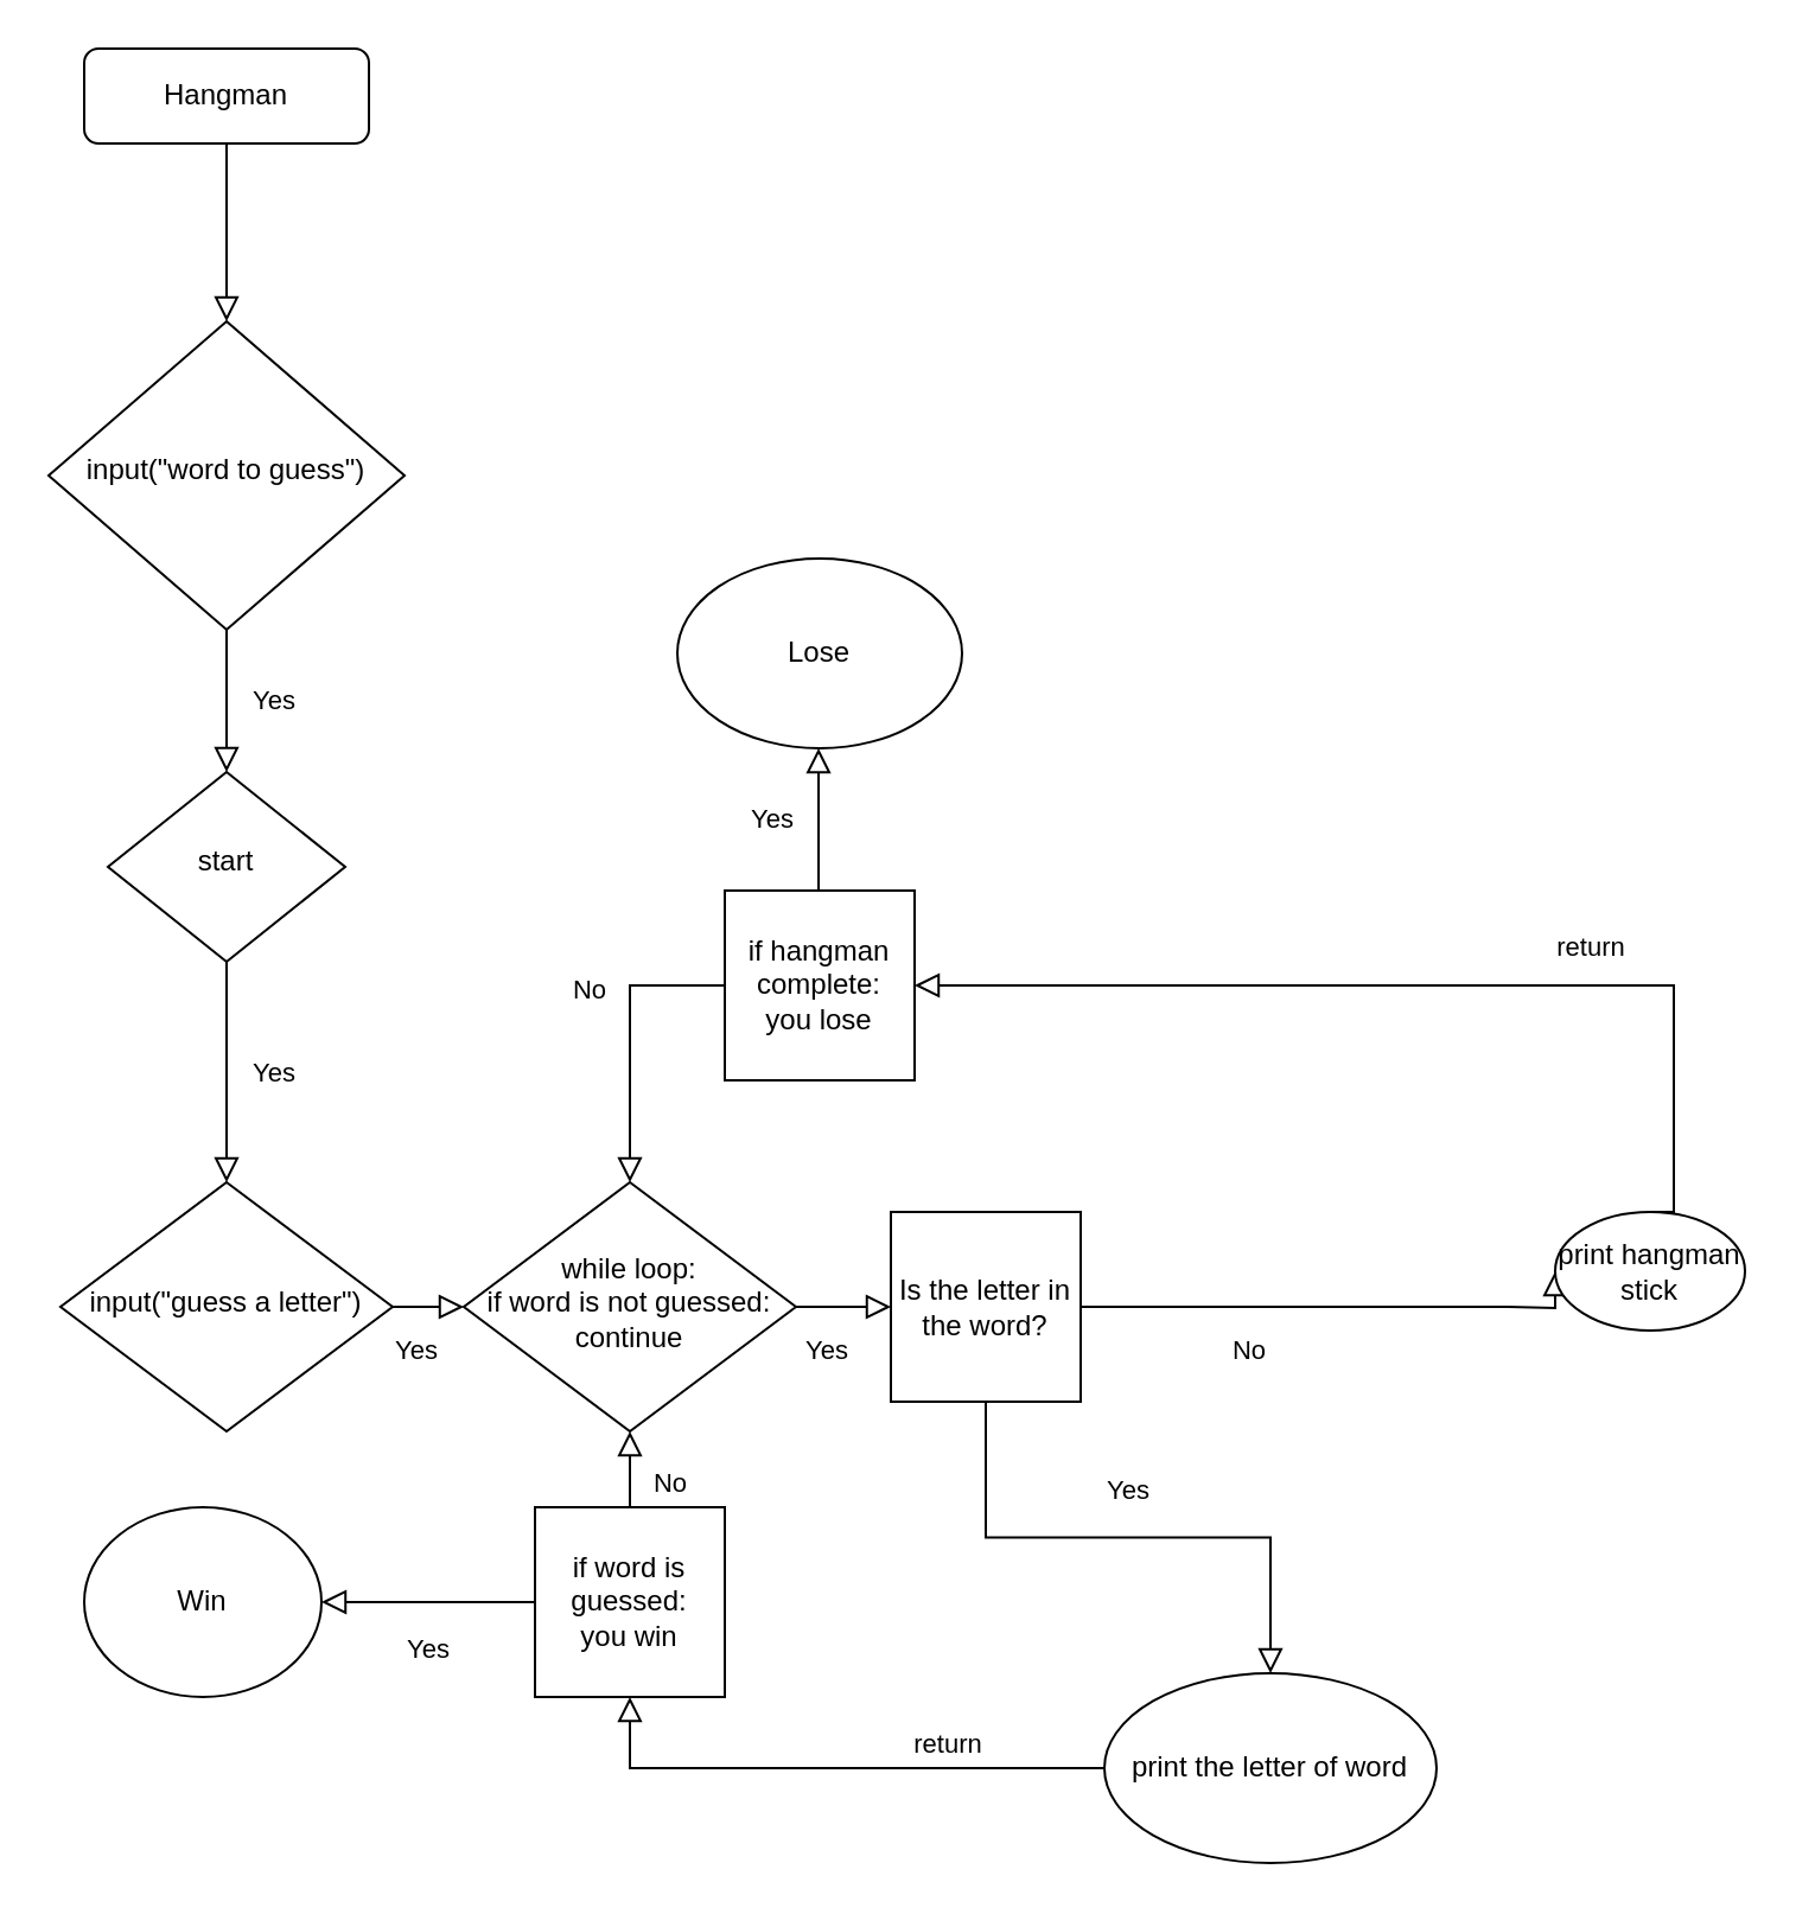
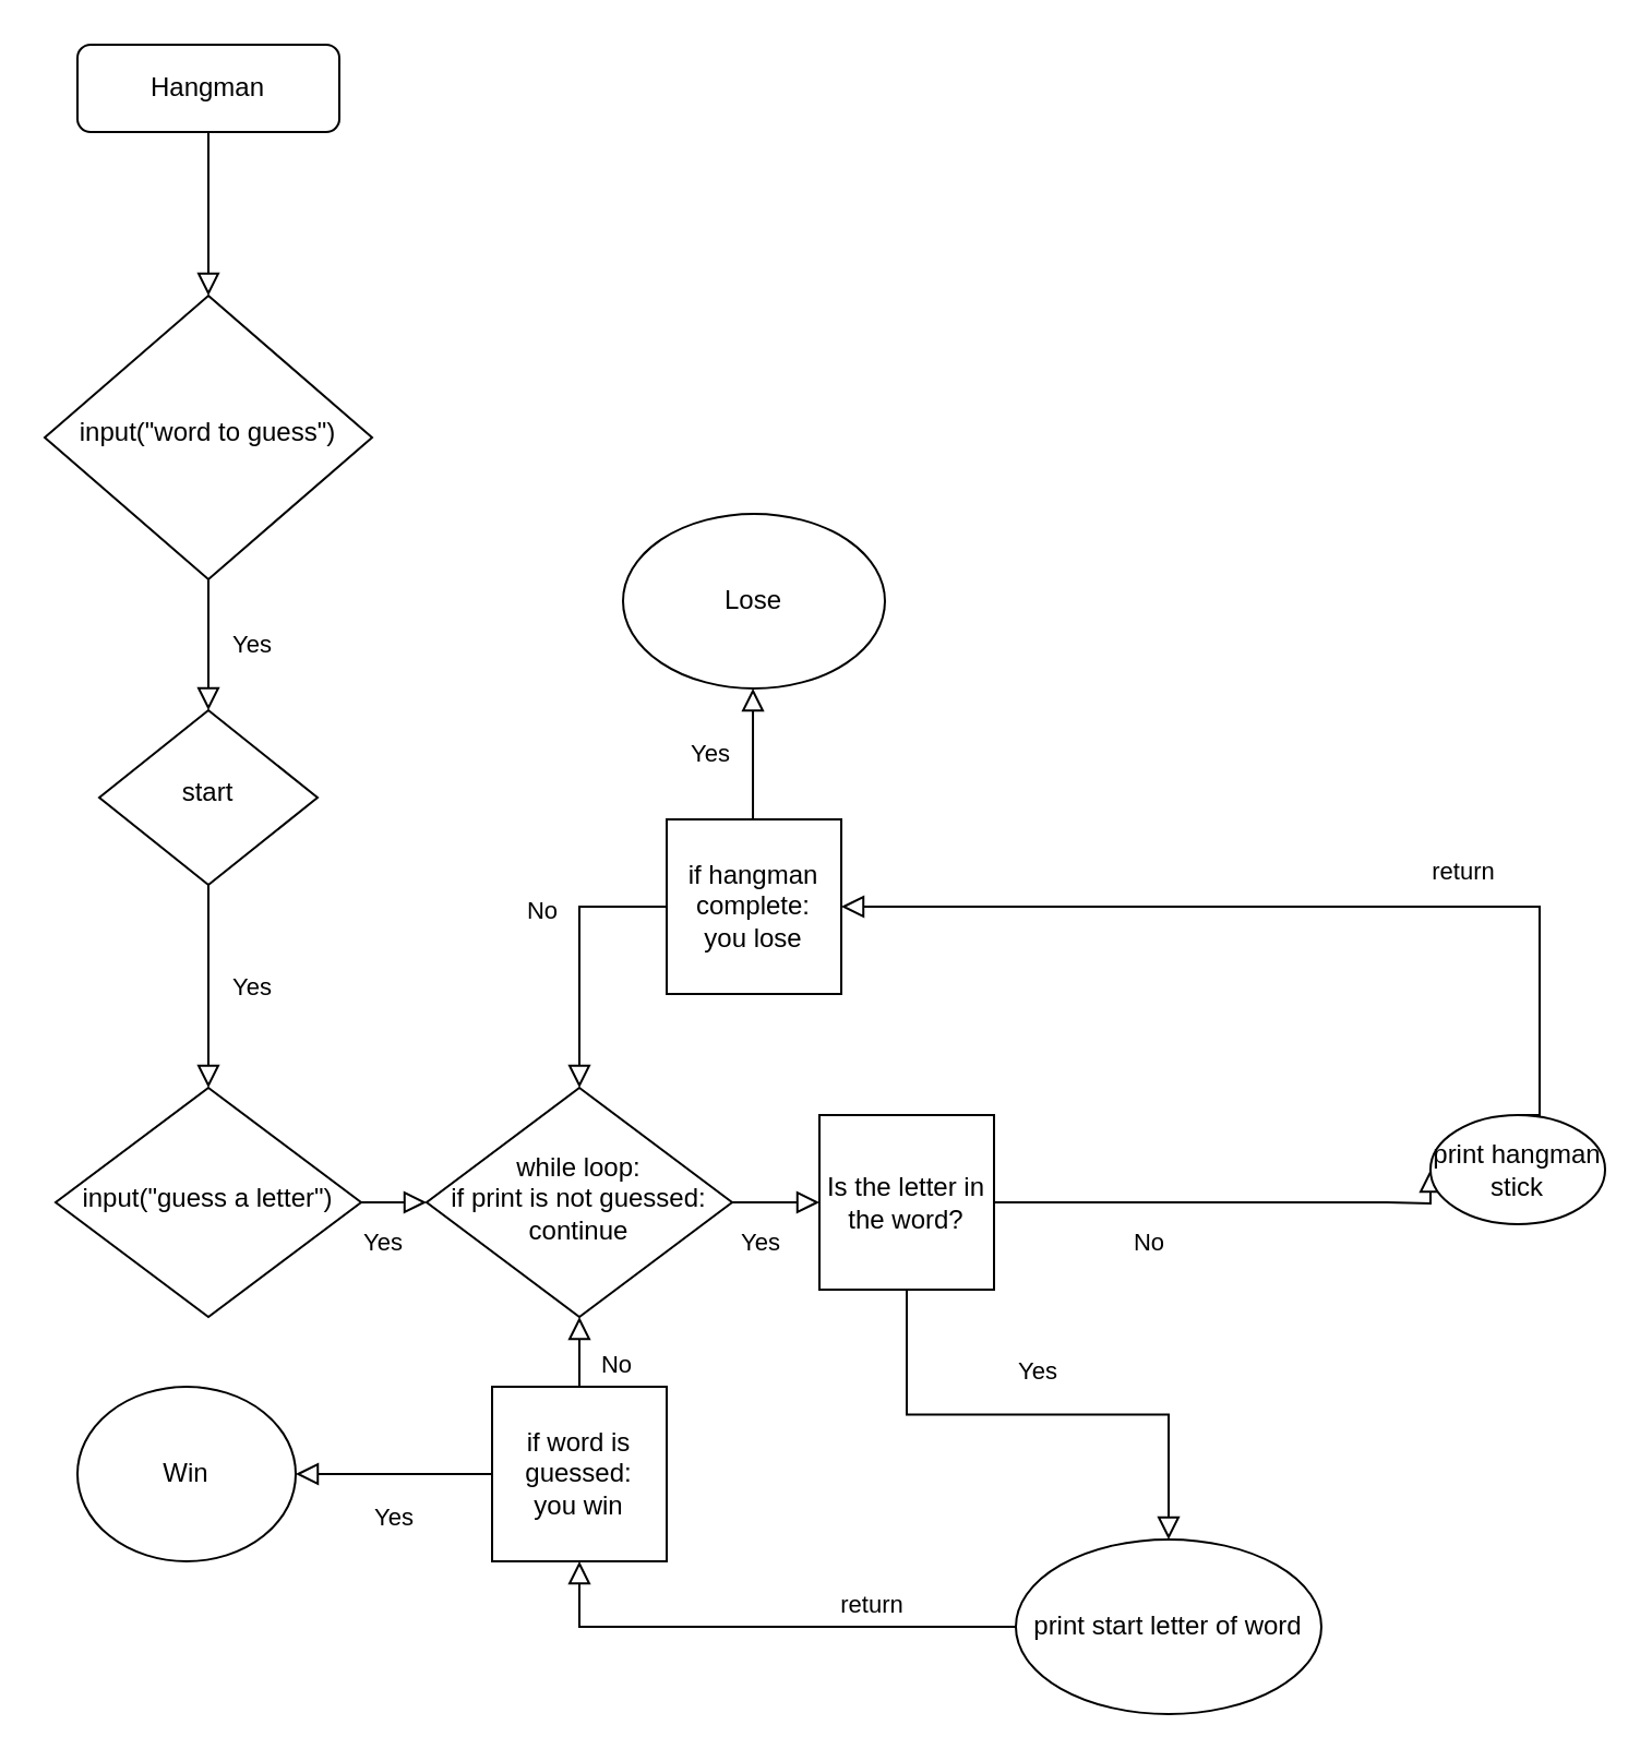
- <mxCell id="17" value="while loop:&lt;br&gt;if word is not guessed:&lt;br&gt;continue" style="rhombus;whiteSpace=wrap;html=1;shadow=0;fontFamily=Helvetica;fontSize=12;align=center;strokeWidth=1;spacing=6;spacingTop=-4;" vertex="1" parent="1"><mxGeometry x="195" y="498" width="140" height="105" as="geometry" /></mxCell>
+ <mxCell id="17" value="while loop:&lt;br&gt;if print is not guessed:&lt;br&gt;continue" style="rhombus;whiteSpace=wrap;html=1;shadow=0;fontFamily=Helvetica;fontSize=12;align=center;strokeWidth=1;spacing=6;spacingTop=-4;" vertex="1" parent="1"><mxGeometry x="195" y="498" width="140" height="105" as="geometry" /></mxCell>
- <mxCell id="13" value="print the letter of word" style="ellipse;whiteSpace=wrap;html=1;" vertex="1" parent="1"><mxGeometry x="465" y="705" width="140" height="80" as="geometry" /></mxCell>
+ <mxCell id="13" value="print start letter of word" style="ellipse;whiteSpace=wrap;html=1;" vertex="1" parent="1"><mxGeometry x="465" y="705" width="140" height="80" as="geometry" /></mxCell>
